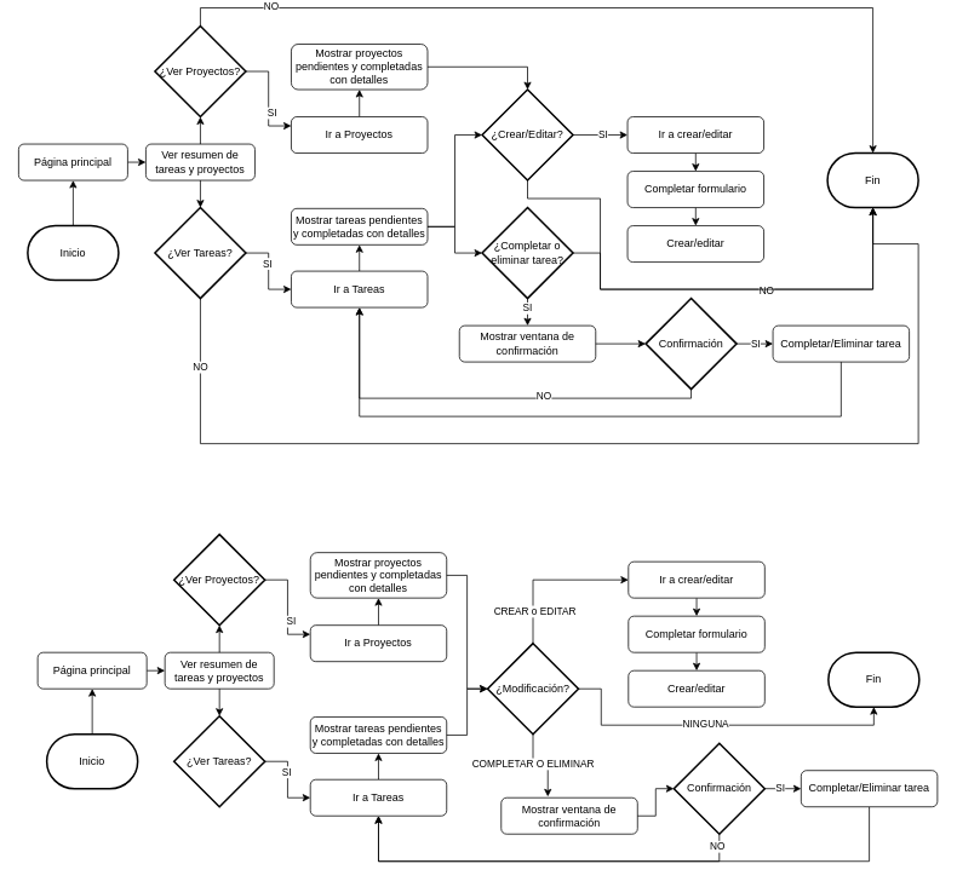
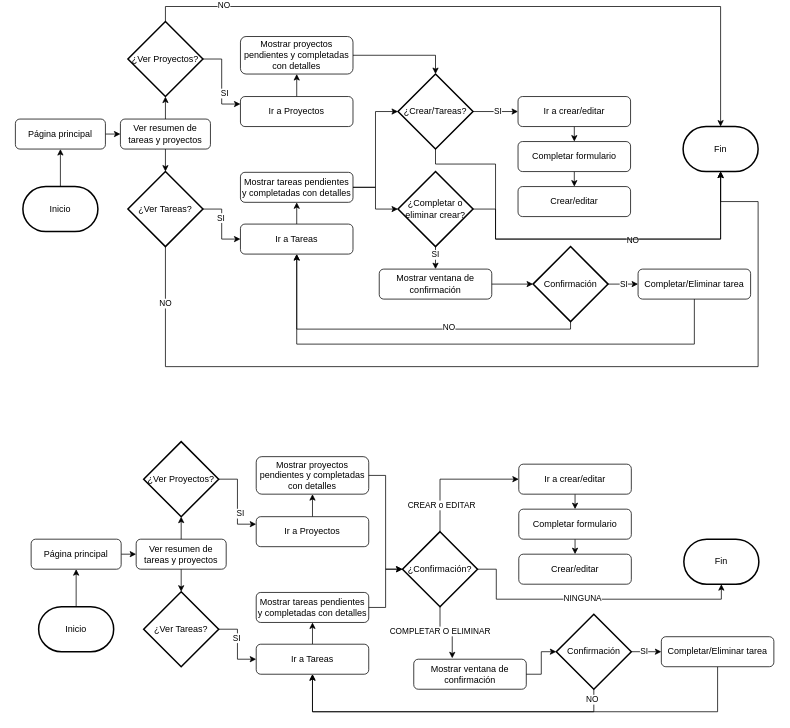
- <mxCell id="23" value="¿Crear/Editar?" style="strokeWidth=2;html=1;shape=mxgraph.flowchart.decision;whiteSpace=wrap;" vertex="1" parent="1"><mxGeometry x="530" y="90" width="100" height="100" as="geometry" /></mxCell>
+ <mxCell id="23" value="¿Crear/Tareas?" style="strokeWidth=2;html=1;shape=mxgraph.flowchart.decision;whiteSpace=wrap;" vertex="1" parent="1"><mxGeometry x="530" y="90" width="100" height="100" as="geometry" /></mxCell>
- <mxCell id="33" value="¿Completar o eliminar tarea?" style="strokeWidth=2;html=1;shape=mxgraph.flowchart.decision;whiteSpace=wrap;" vertex="1" parent="1"><mxGeometry x="530" y="220" width="100" height="100" as="geometry" /></mxCell>
+ <mxCell id="33" value="¿Completar o eliminar crear?" style="strokeWidth=2;html=1;shape=mxgraph.flowchart.decision;whiteSpace=wrap;" vertex="1" parent="1"><mxGeometry x="530" y="220" width="100" height="100" as="geometry" /></mxCell>
- <mxCell id="75" value="¿Modificación?" style="strokeWidth=2;html=1;shape=mxgraph.flowchart.decision;whiteSpace=wrap;" vertex="1" parent="1"><mxGeometry x="536" y="700" width="100" height="100" as="geometry" /></mxCell>
+ <mxCell id="75" value="¿Confirmación?" style="strokeWidth=2;html=1;shape=mxgraph.flowchart.decision;whiteSpace=wrap;" vertex="1" parent="1"><mxGeometry x="536" y="700" width="100" height="100" as="geometry" /></mxCell>
